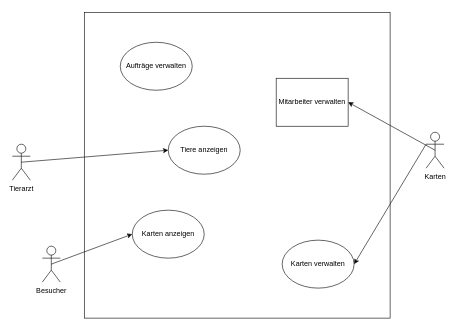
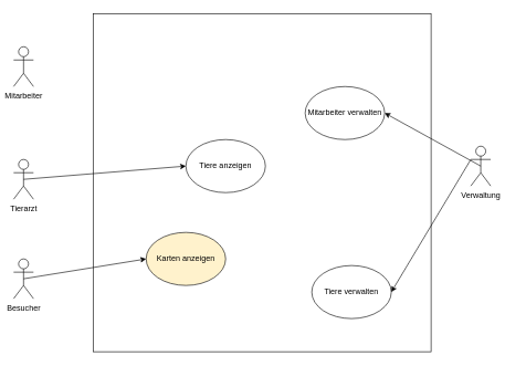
+ <mxCell id="6" value="Mitarbeiter" style="shape=umlActor;verticalLabelPosition=bottom;verticalAlign=top;html=1;outlineConnect=0;" vertex="1" parent="1"><mxGeometry x="20" y="70" width="30" height="60" as="geometry" /></mxCell>
- <mxCell id="11" value="Aufträge verwalten" style="ellipse;whiteSpace=wrap;html=1;" vertex="1" parent="1"><mxGeometry x="200" y="70" width="120" height="80" as="geometry" /></mxCell>
- <mxCell id="12" value="Mitarbeiter verwalten" style="whiteSpace=wrap;html=1;rounded=0;" vertex="1" parent="1"><mxGeometry x="460" y="130" width="120" height="80" as="geometry" /></mxCell>
+ <mxCell id="12" value="Mitarbeiter verwalten" style="ellipse;whiteSpace=wrap;html=1;" vertex="1" parent="1"><mxGeometry x="460" y="130" width="120" height="80" as="geometry" /></mxCell>
- <mxCell id="4" value="Karten" style="shape=umlActor;verticalLabelPosition=bottom;verticalAlign=top;html=1;outlineConnect=0;" vertex="1" parent="1"><mxGeometry x="710" y="220" width="30" height="60" as="geometry" /></mxCell>
+ <mxCell id="4" value="Verwaltung" style="shape=umlActor;verticalLabelPosition=bottom;verticalAlign=top;html=1;outlineConnect=0;" vertex="1" parent="1"><mxGeometry x="710" y="220" width="30" height="60" as="geometry" /></mxCell>
- <mxCell id="14" value="Karten anzeigen" style="ellipse;whiteSpace=wrap;html=1;" vertex="1" parent="1"><mxGeometry x="220" y="350" width="120" height="80" as="geometry" /></mxCell>
+ <mxCell id="14" value="Karten anzeigen" style="ellipse;whiteSpace=wrap;html=1;fillColor=#fff2cc;" vertex="1" parent="1"><mxGeometry x="220" y="350" width="120" height="80" as="geometry" /></mxCell>
- <mxCell id="10" value="Besucher" style="shape=umlActor;verticalLabelPosition=bottom;verticalAlign=top;html=1;outlineConnect=0;" vertex="1" parent="1"><mxGeometry x="70" y="410" width="30" height="60" as="geometry" /></mxCell>
+ <mxCell id="10" value="Besucher" style="shape=umlActor;verticalLabelPosition=bottom;verticalAlign=top;html=1;outlineConnect=0;" vertex="1" parent="1"><mxGeometry x="20" y="390" width="30" height="60" as="geometry" /></mxCell>
- <mxCell id="15" value="Karten verwalten" style="ellipse;whiteSpace=wrap;html=1;" vertex="1" parent="1"><mxGeometry x="470" y="400" width="120" height="80" as="geometry" /></mxCell>
+ <mxCell id="15" value="Tiere verwalten" style="ellipse;whiteSpace=wrap;html=1;" vertex="1" parent="1"><mxGeometry x="470" y="400" width="120" height="80" as="geometry" /></mxCell>
